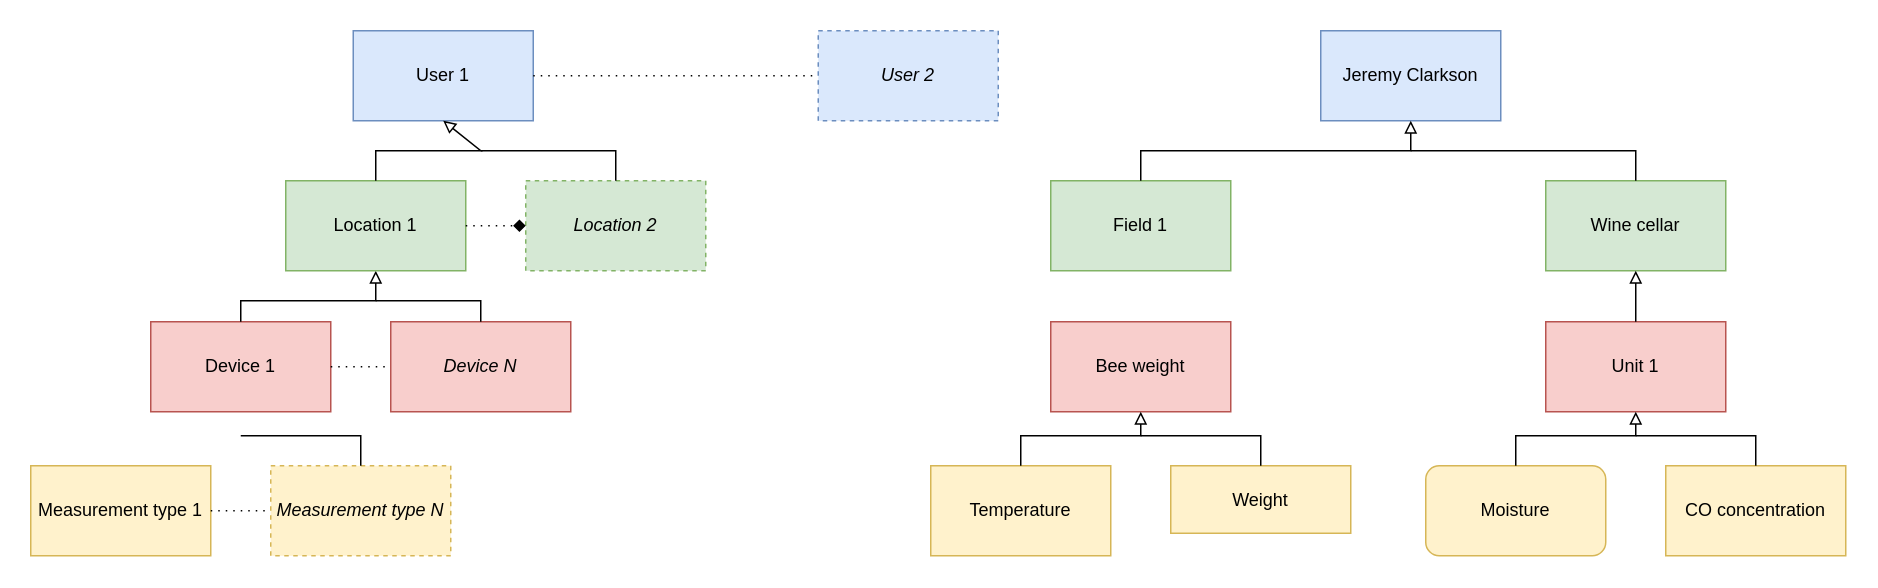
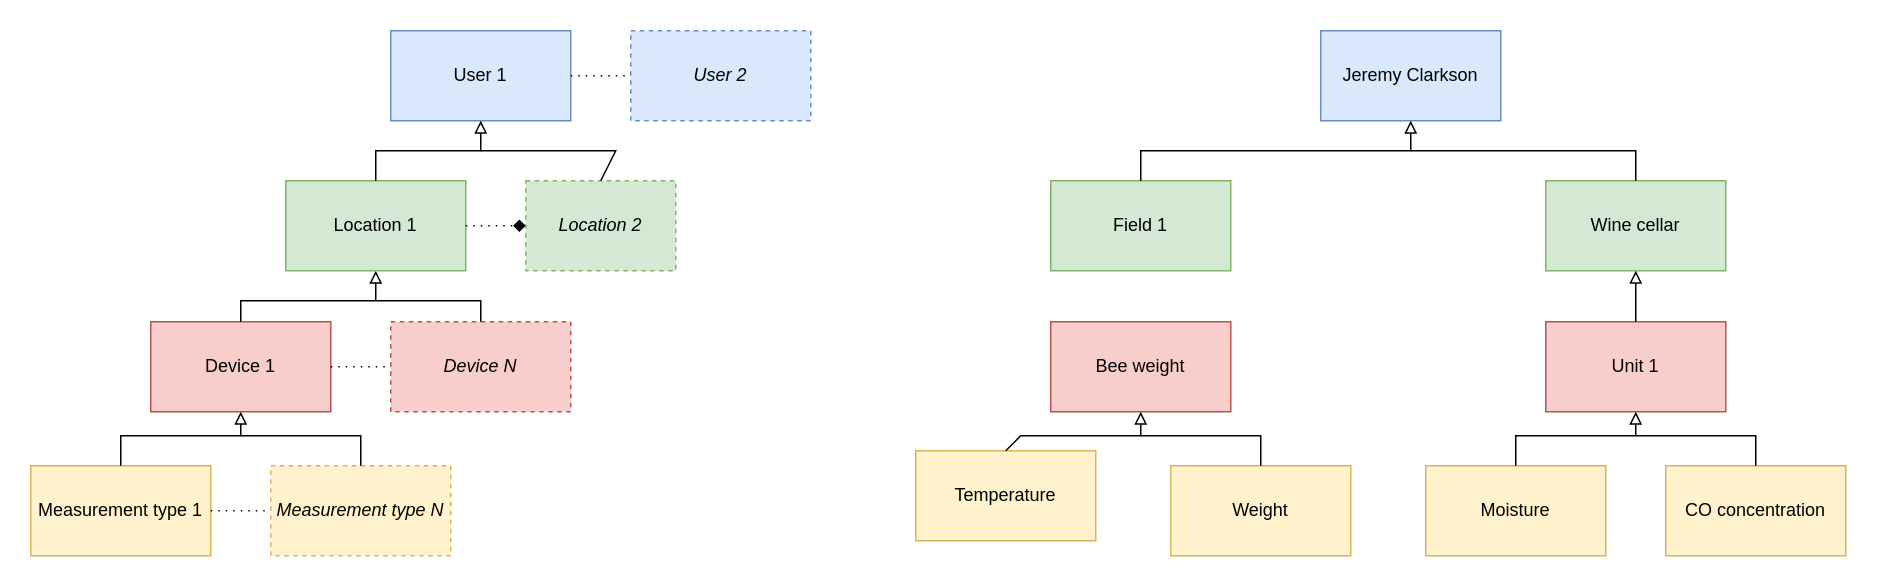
- <mxCell id="2" value="User 1" style="rounded=0;whiteSpace=wrap;html=1;fillColor=#dae8fc;strokeColor=#6c8ebf;" vertex="1" parent="1"><mxGeometry x="235" y="20" width="120" height="60" as="geometry" /></mxCell>
+ <mxCell id="2" value="User 1" style="rounded=0;whiteSpace=wrap;html=1;fillColor=#dae8fc;strokeColor=#6c8ebf;" vertex="1" parent="1"><mxGeometry x="260" y="20" width="120" height="60" as="geometry" /></mxCell>
- <mxCell id="6" value="&lt;i&gt;User 2&lt;/i&gt;" style="rounded=0;whiteSpace=wrap;html=1;dashed=1;fillColor=#dae8fc;strokeColor=#6c8ebf;" vertex="1" parent="1"><mxGeometry x="545" y="20" width="120" height="60" as="geometry" /></mxCell>
+ <mxCell id="6" value="&lt;i&gt;User 2&lt;/i&gt;" style="rounded=0;whiteSpace=wrap;html=1;dashed=1;fillColor=#dae8fc;strokeColor=#6c8ebf;" vertex="1" parent="1"><mxGeometry x="420" y="20" width="120" height="60" as="geometry" /></mxCell>
- <mxCell id="23" value="&lt;i&gt;Location 2&lt;/i&gt;" style="rounded=0;whiteSpace=wrap;html=1;dashed=1;fillColor=#d5e8d4;strokeColor=#82b366;" vertex="1" parent="1"><mxGeometry x="350" y="120" width="120" height="60" as="geometry" /></mxCell>
+ <mxCell id="23" value="&lt;i&gt;Location 2&lt;/i&gt;" style="rounded=0;whiteSpace=wrap;html=1;dashed=1;fillColor=#d5e8d4;strokeColor=#82b366;" vertex="1" parent="1"><mxGeometry x="350" y="120" width="100" height="60" as="geometry" /></mxCell>
- <mxCell id="5" value="&lt;i&gt;Device N&lt;/i&gt;" style="rounded=0;whiteSpace=wrap;html=1;dashed=0;fillColor=#f8cecc;strokeColor=#b85450;" vertex="1" parent="1"><mxGeometry x="260" y="214" width="120" height="60" as="geometry" /></mxCell>
+ <mxCell id="5" value="&lt;i&gt;Device N&lt;/i&gt;" style="rounded=0;whiteSpace=wrap;html=1;dashed=1;fillColor=#f8cecc;strokeColor=#b85450;" vertex="1" parent="1"><mxGeometry x="260" y="214" width="120" height="60" as="geometry" /></mxCell>
+ <mxCell id="9" value="" style="endArrow=block;html=1;rounded=0;entryX=0.5;entryY=1;entryDx=0;entryDy=0;exitX=0.5;exitY=0;exitDx=0;exitDy=0;endFill=0;" edge="1" parent="1" source="4" target="3"><mxGeometry width="50" height="50" relative="1" as="geometry"><mxPoint x="170" y="224" as="sourcePoint" /><mxPoint x="260" y="190" as="targetPoint" /><Array as="points"><mxPoint x="80" y="290" /><mxPoint x="160" y="290" /></Array></mxGeometry></mxCell>
- <mxCell id="18" value="Weight" style="rounded=0;whiteSpace=wrap;html=1;fillColor=#fff2cc;strokeColor=#d6b656;" vertex="1" parent="1"><mxGeometry x="780" y="310" width="120" height="45" as="geometry" /></mxCell>
+ <mxCell id="18" value="Weight" style="rounded=0;whiteSpace=wrap;html=1;fillColor=#fff2cc;strokeColor=#d6b656;" vertex="1" parent="1"><mxGeometry x="780" y="310" width="120" height="60" as="geometry" /></mxCell>
- <mxCell id="17" value="Temperature" style="rounded=0;whiteSpace=wrap;html=1;fillColor=#fff2cc;strokeColor=#d6b656;" vertex="1" parent="1"><mxGeometry x="620" y="310" width="120" height="60" as="geometry" /></mxCell>
+ <mxCell id="17" value="Temperature" style="rounded=0;whiteSpace=wrap;html=1;fillColor=#fff2cc;strokeColor=#d6b656;" vertex="1" parent="1"><mxGeometry x="610" y="300" width="120" height="60" as="geometry" /></mxCell>
- <mxCell id="31" value="Moisture" style="whiteSpace=wrap;html=1;fillColor=#fff2cc;strokeColor=#d6b656;rounded=1;" vertex="1" parent="1"><mxGeometry x="950" y="310" width="120" height="60" as="geometry" /></mxCell>
+ <mxCell id="31" value="Moisture" style="rounded=0;whiteSpace=wrap;html=1;fillColor=#fff2cc;strokeColor=#d6b656;" vertex="1" parent="1"><mxGeometry x="950" y="310" width="120" height="60" as="geometry" /></mxCell>
